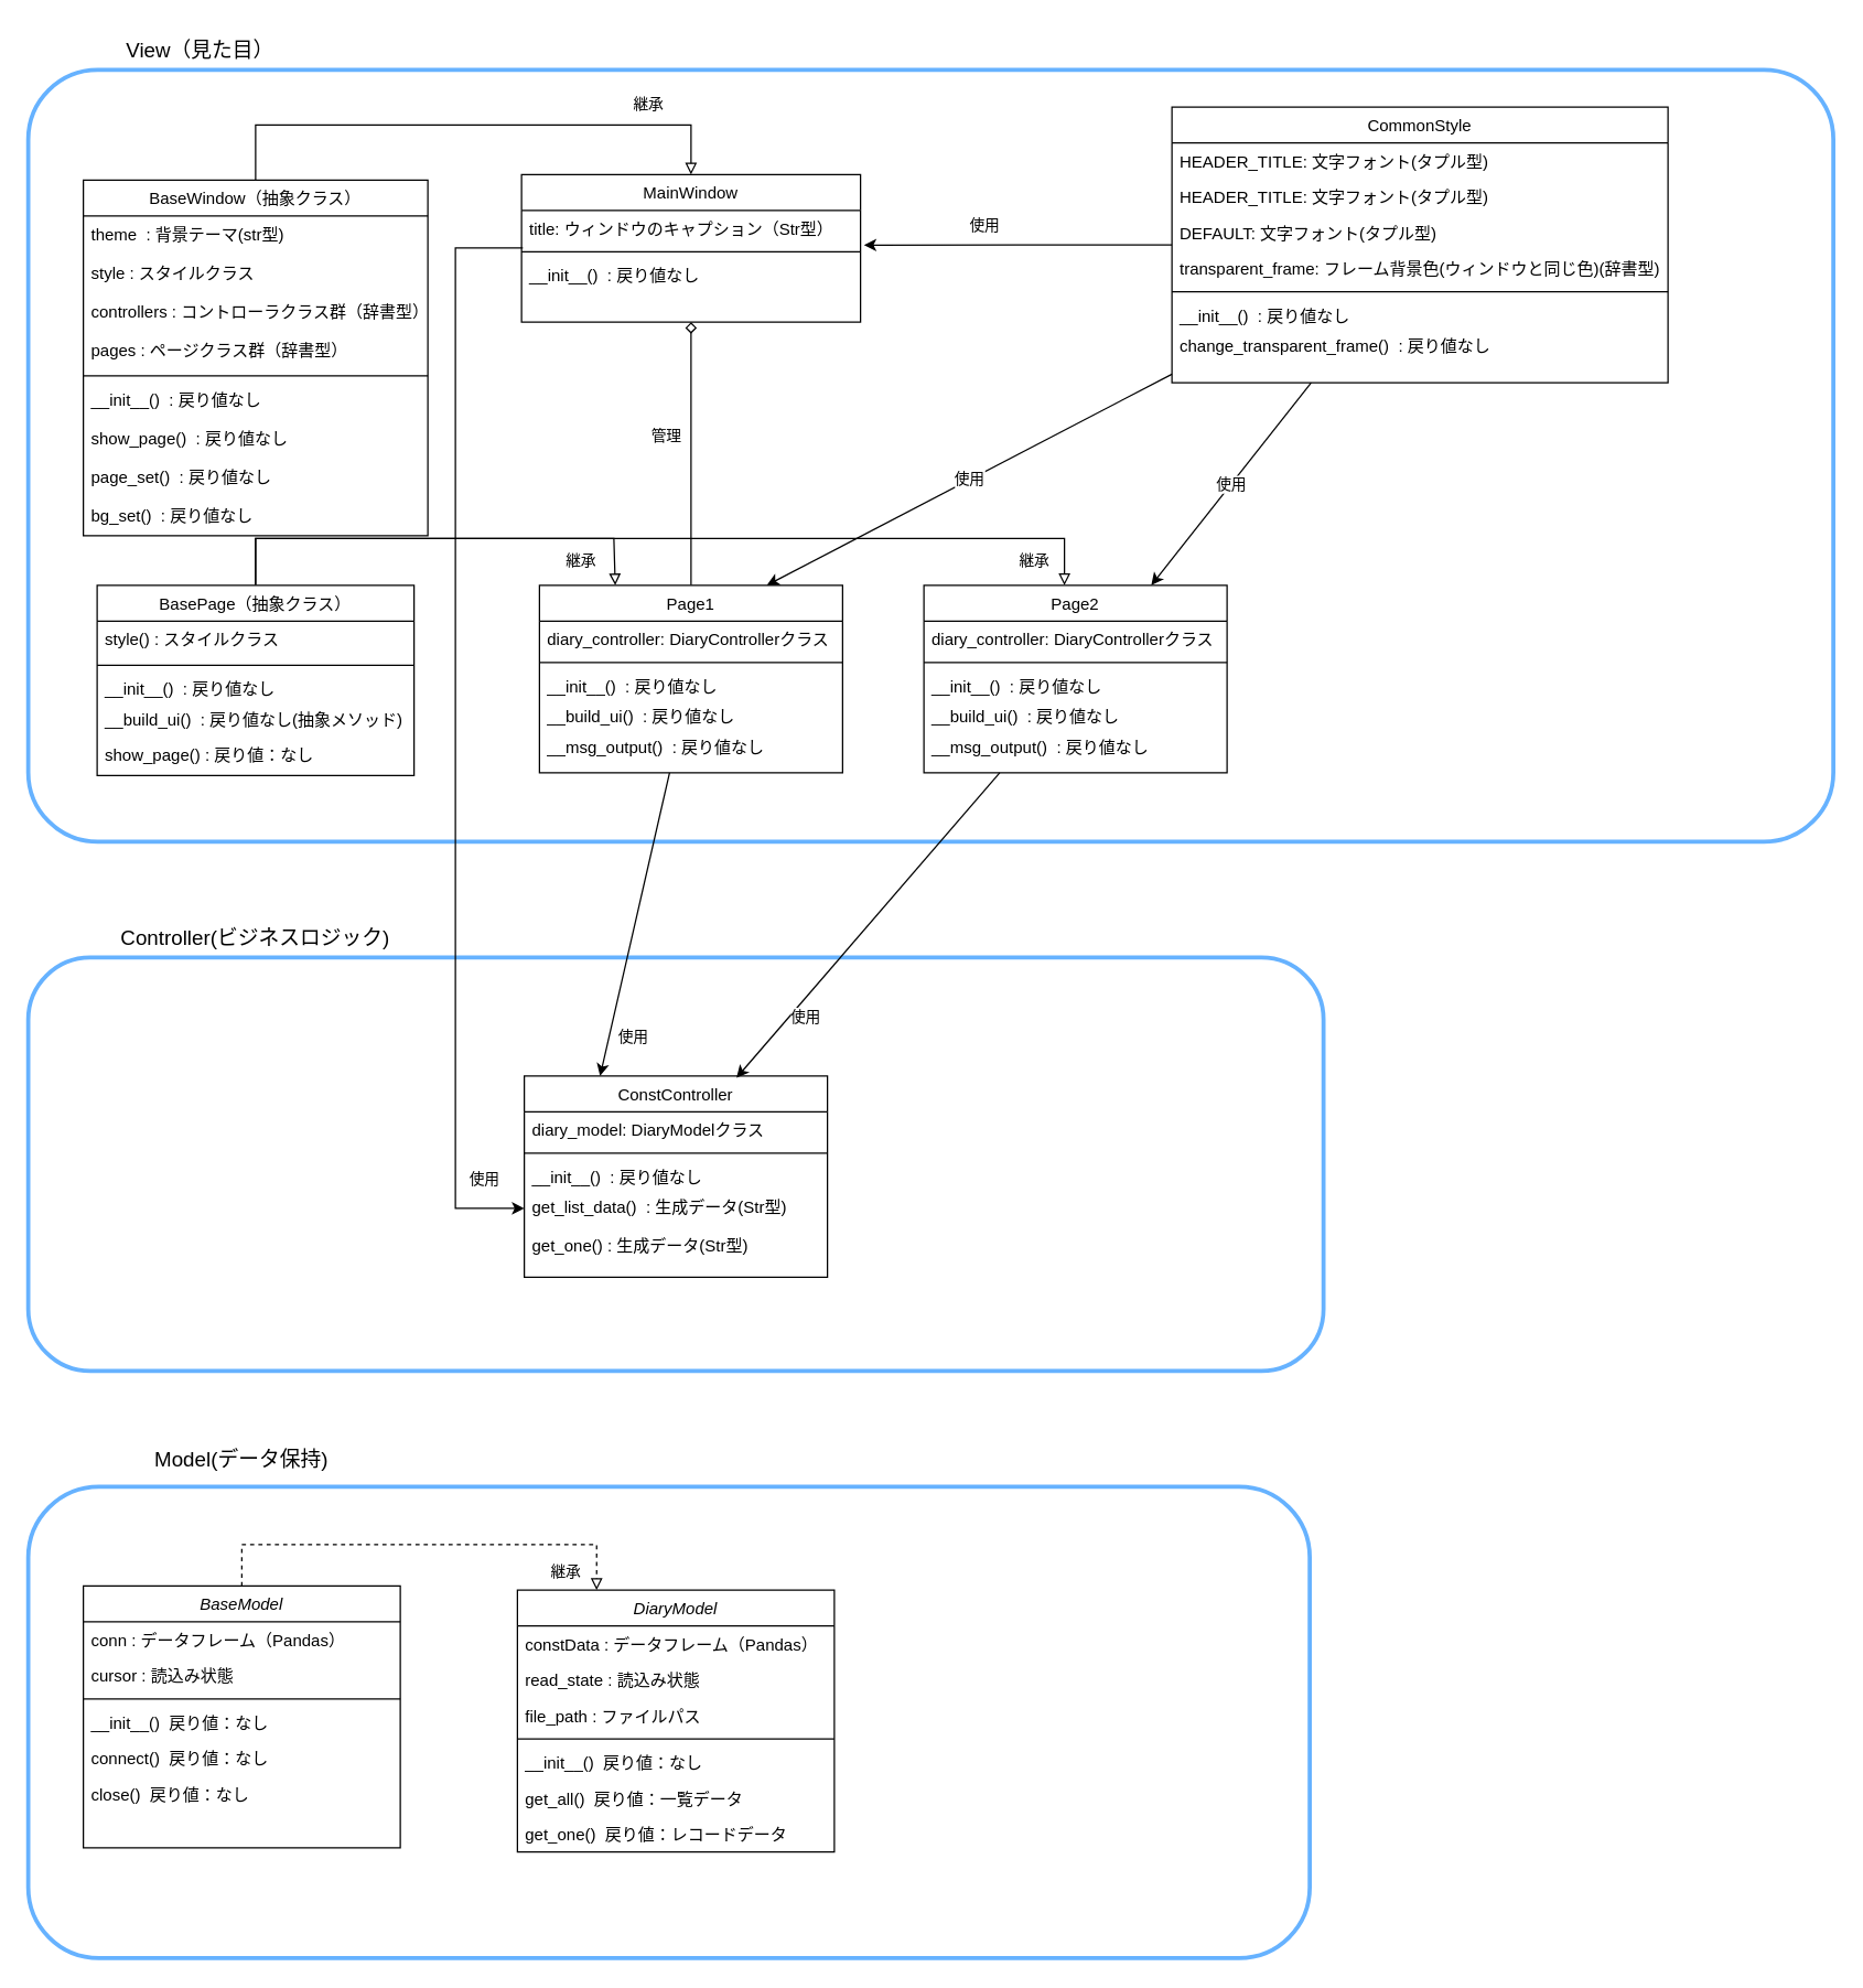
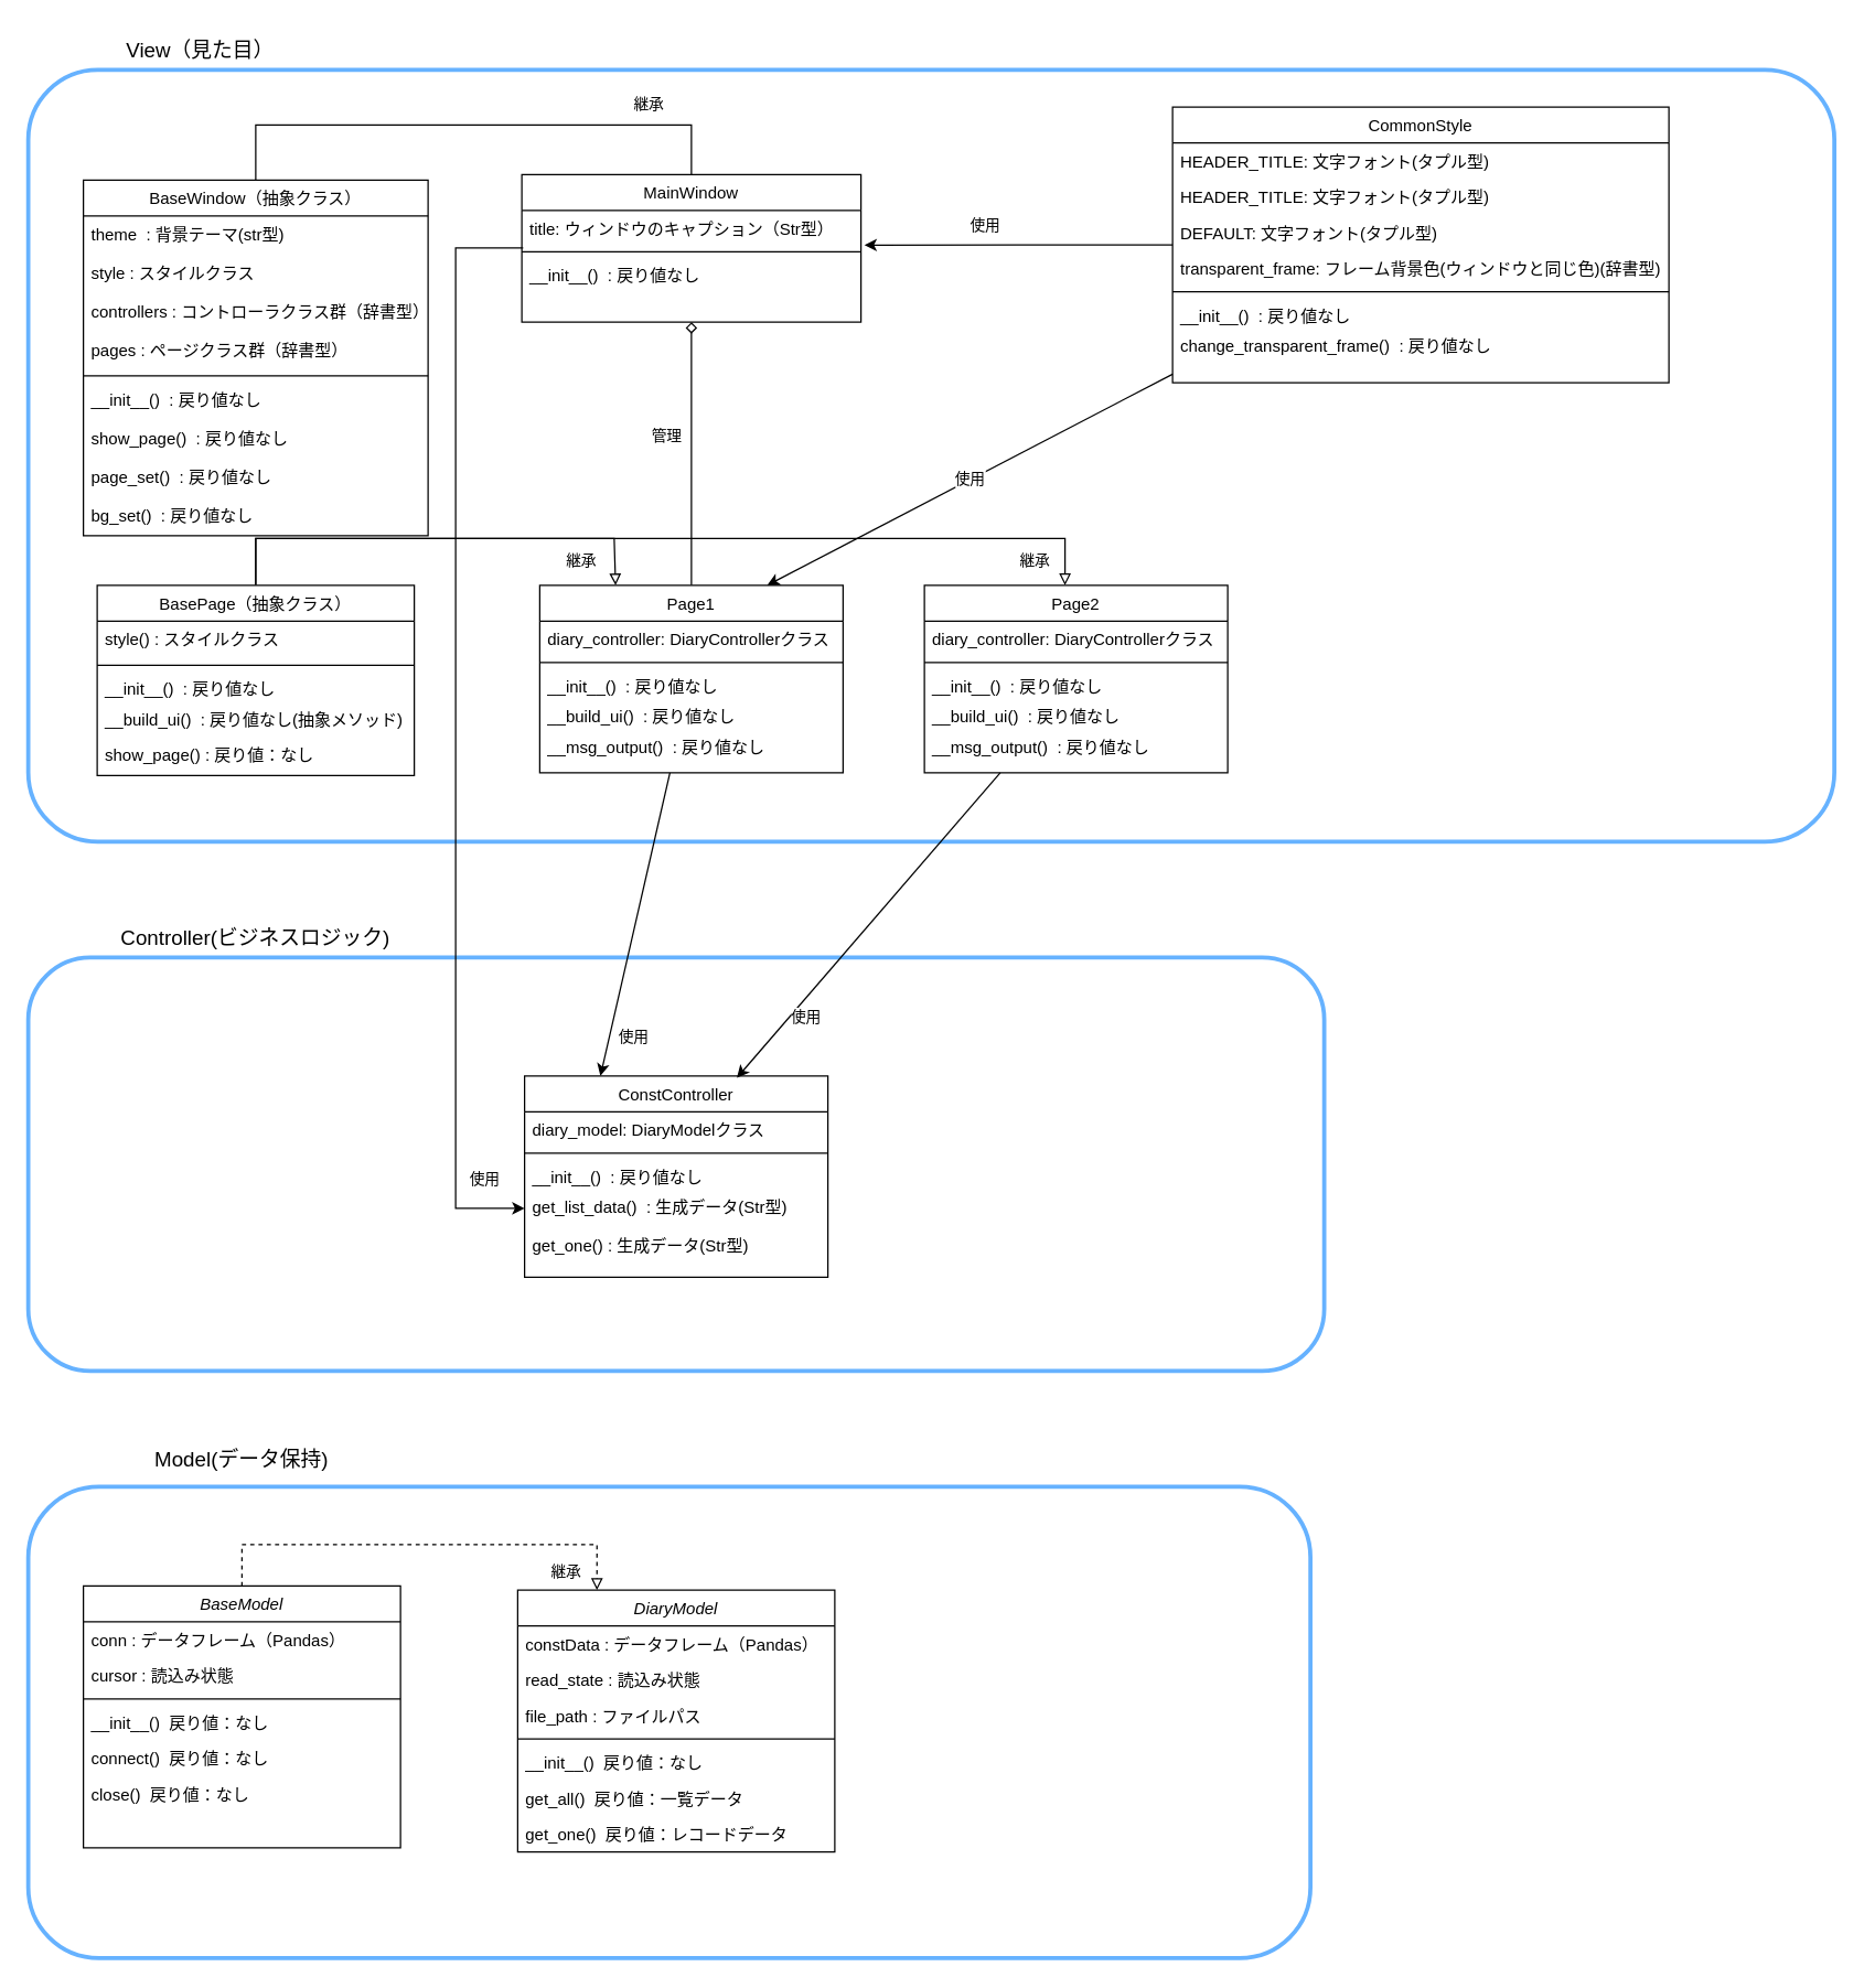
- <mxCell id="40" style="rounded=0;orthogonalLoop=1;jettySize=auto;html=1;endArrow=block;endFill=0;exitX=0.5;exitY=0;exitDx=0;exitDy=0;edgeStyle=orthogonalEdgeStyle;entryX=0.5;entryY=0;entryDx=0;entryDy=0;" parent="1" source="42" target="31" edge="1"><mxGeometry relative="1" as="geometry"><Array as="points"><mxPoint x="185" y="90" /><mxPoint x="501" y="90" /></Array></mxGeometry></mxCell>
+ <mxCell id="40" style="rounded=0;orthogonalLoop=1;jettySize=auto;html=1;endArrow=none;endFill=0;exitX=0.5;exitY=0;exitDx=0;exitDy=0;edgeStyle=orthogonalEdgeStyle;entryX=0.5;entryY=0;entryDx=0;entryDy=0;" parent="1" source="42" target="31" edge="1"><mxGeometry relative="1" as="geometry"><Array as="points"><mxPoint x="185" y="90" /><mxPoint x="501" y="90" /></Array></mxGeometry></mxCell>
- <mxCell id="77" value="使用" style="rounded=0;orthogonalLoop=1;jettySize=auto;html=1;entryX=0.75;entryY=0;entryDx=0;entryDy=0;" parent="1" source="78" target="62" edge="1"><mxGeometry relative="1" as="geometry" /></mxCell>
